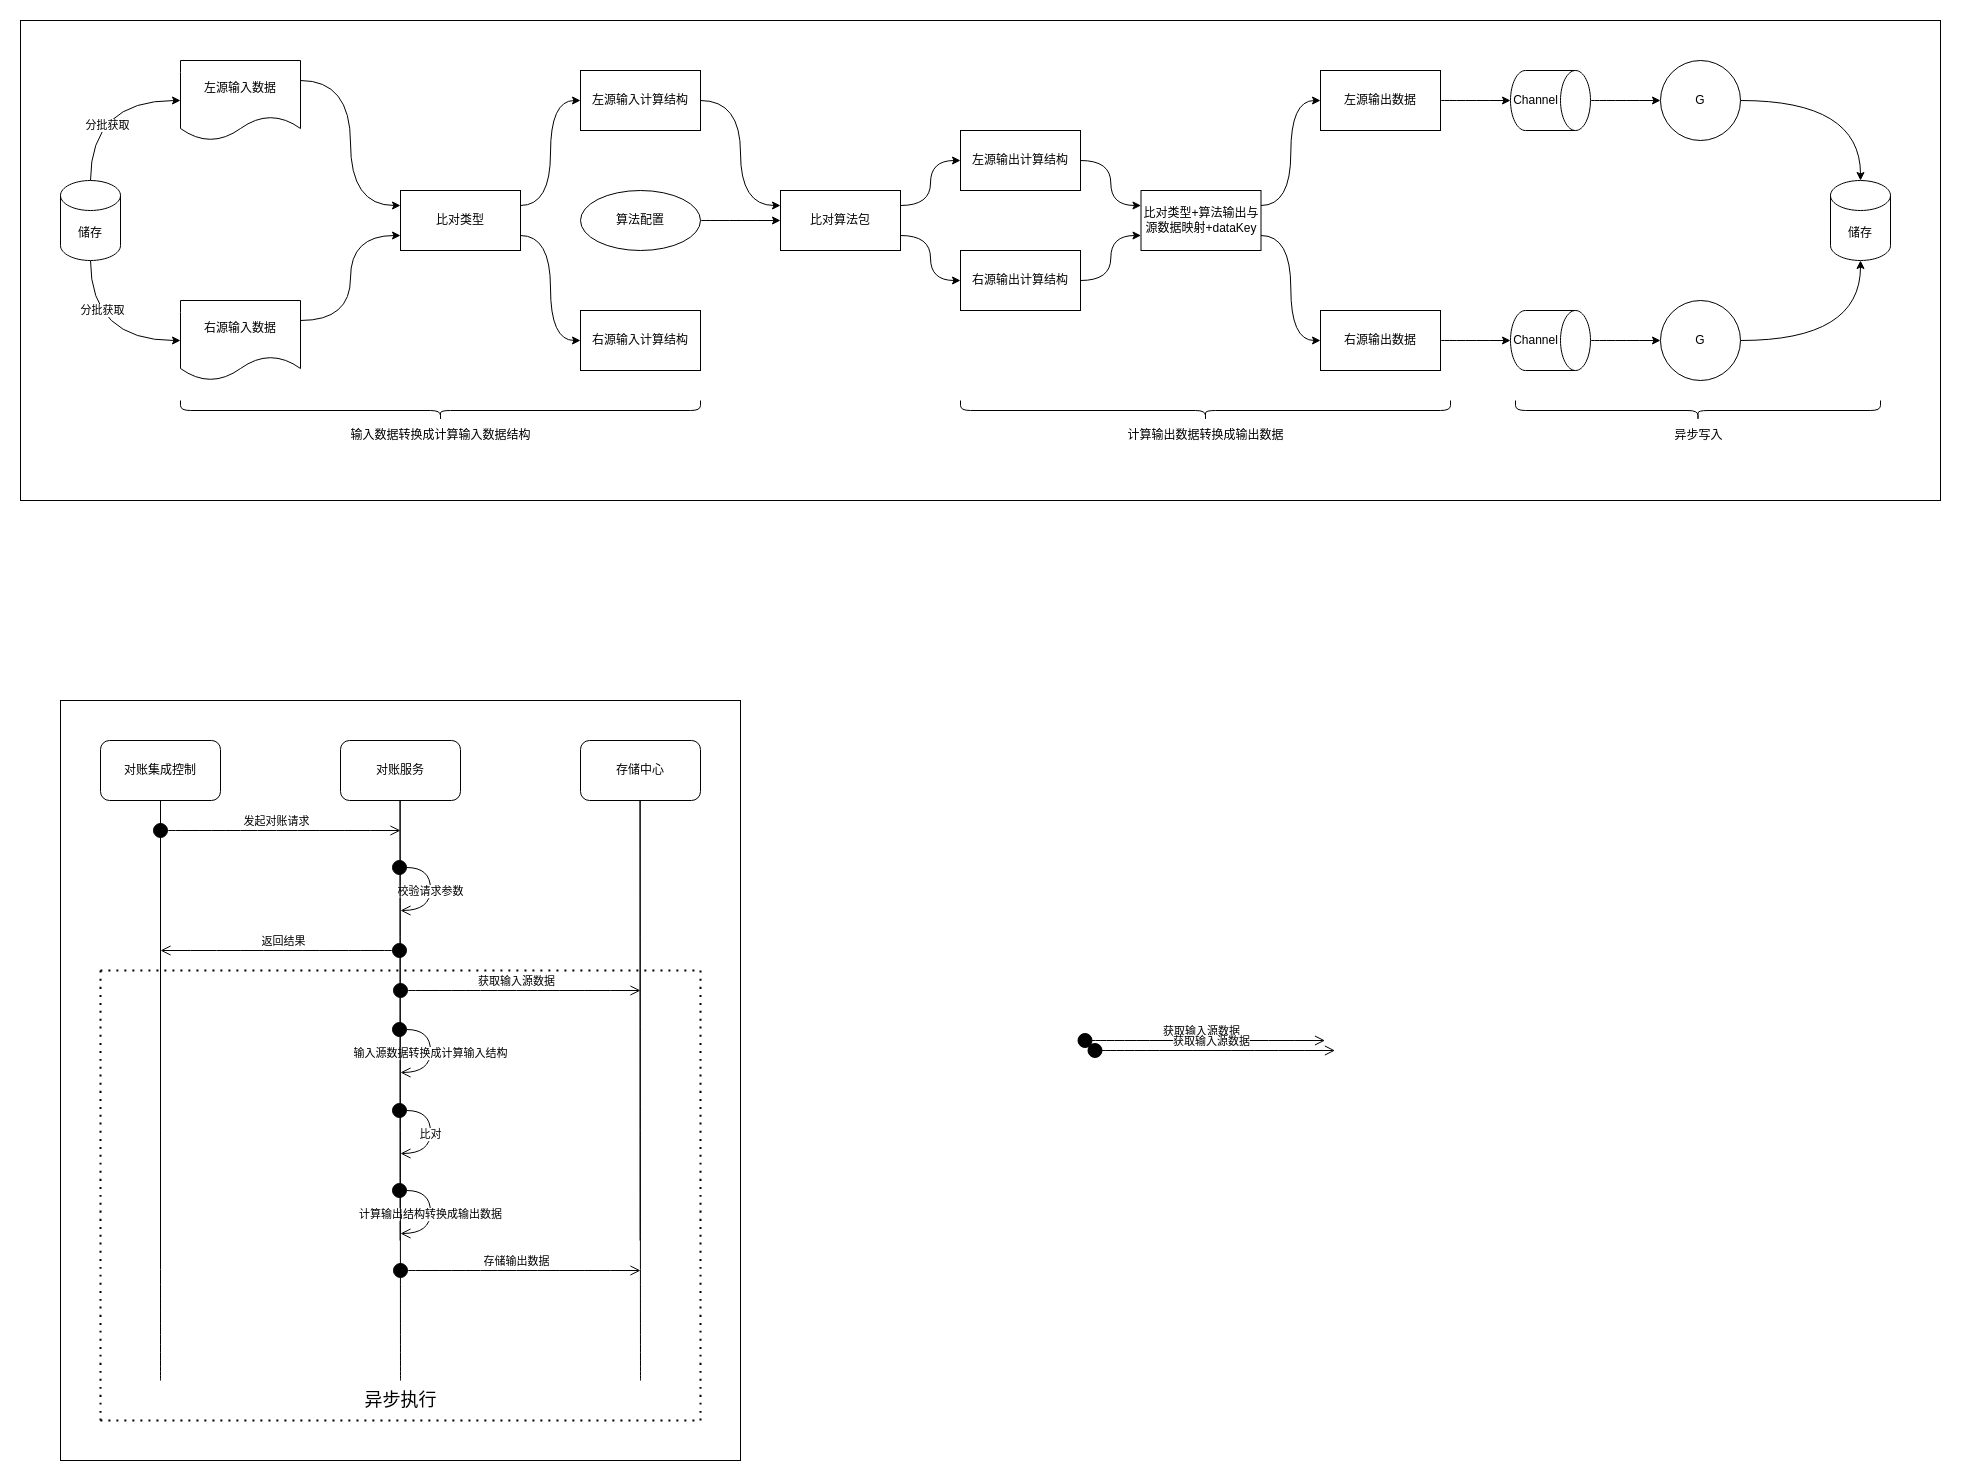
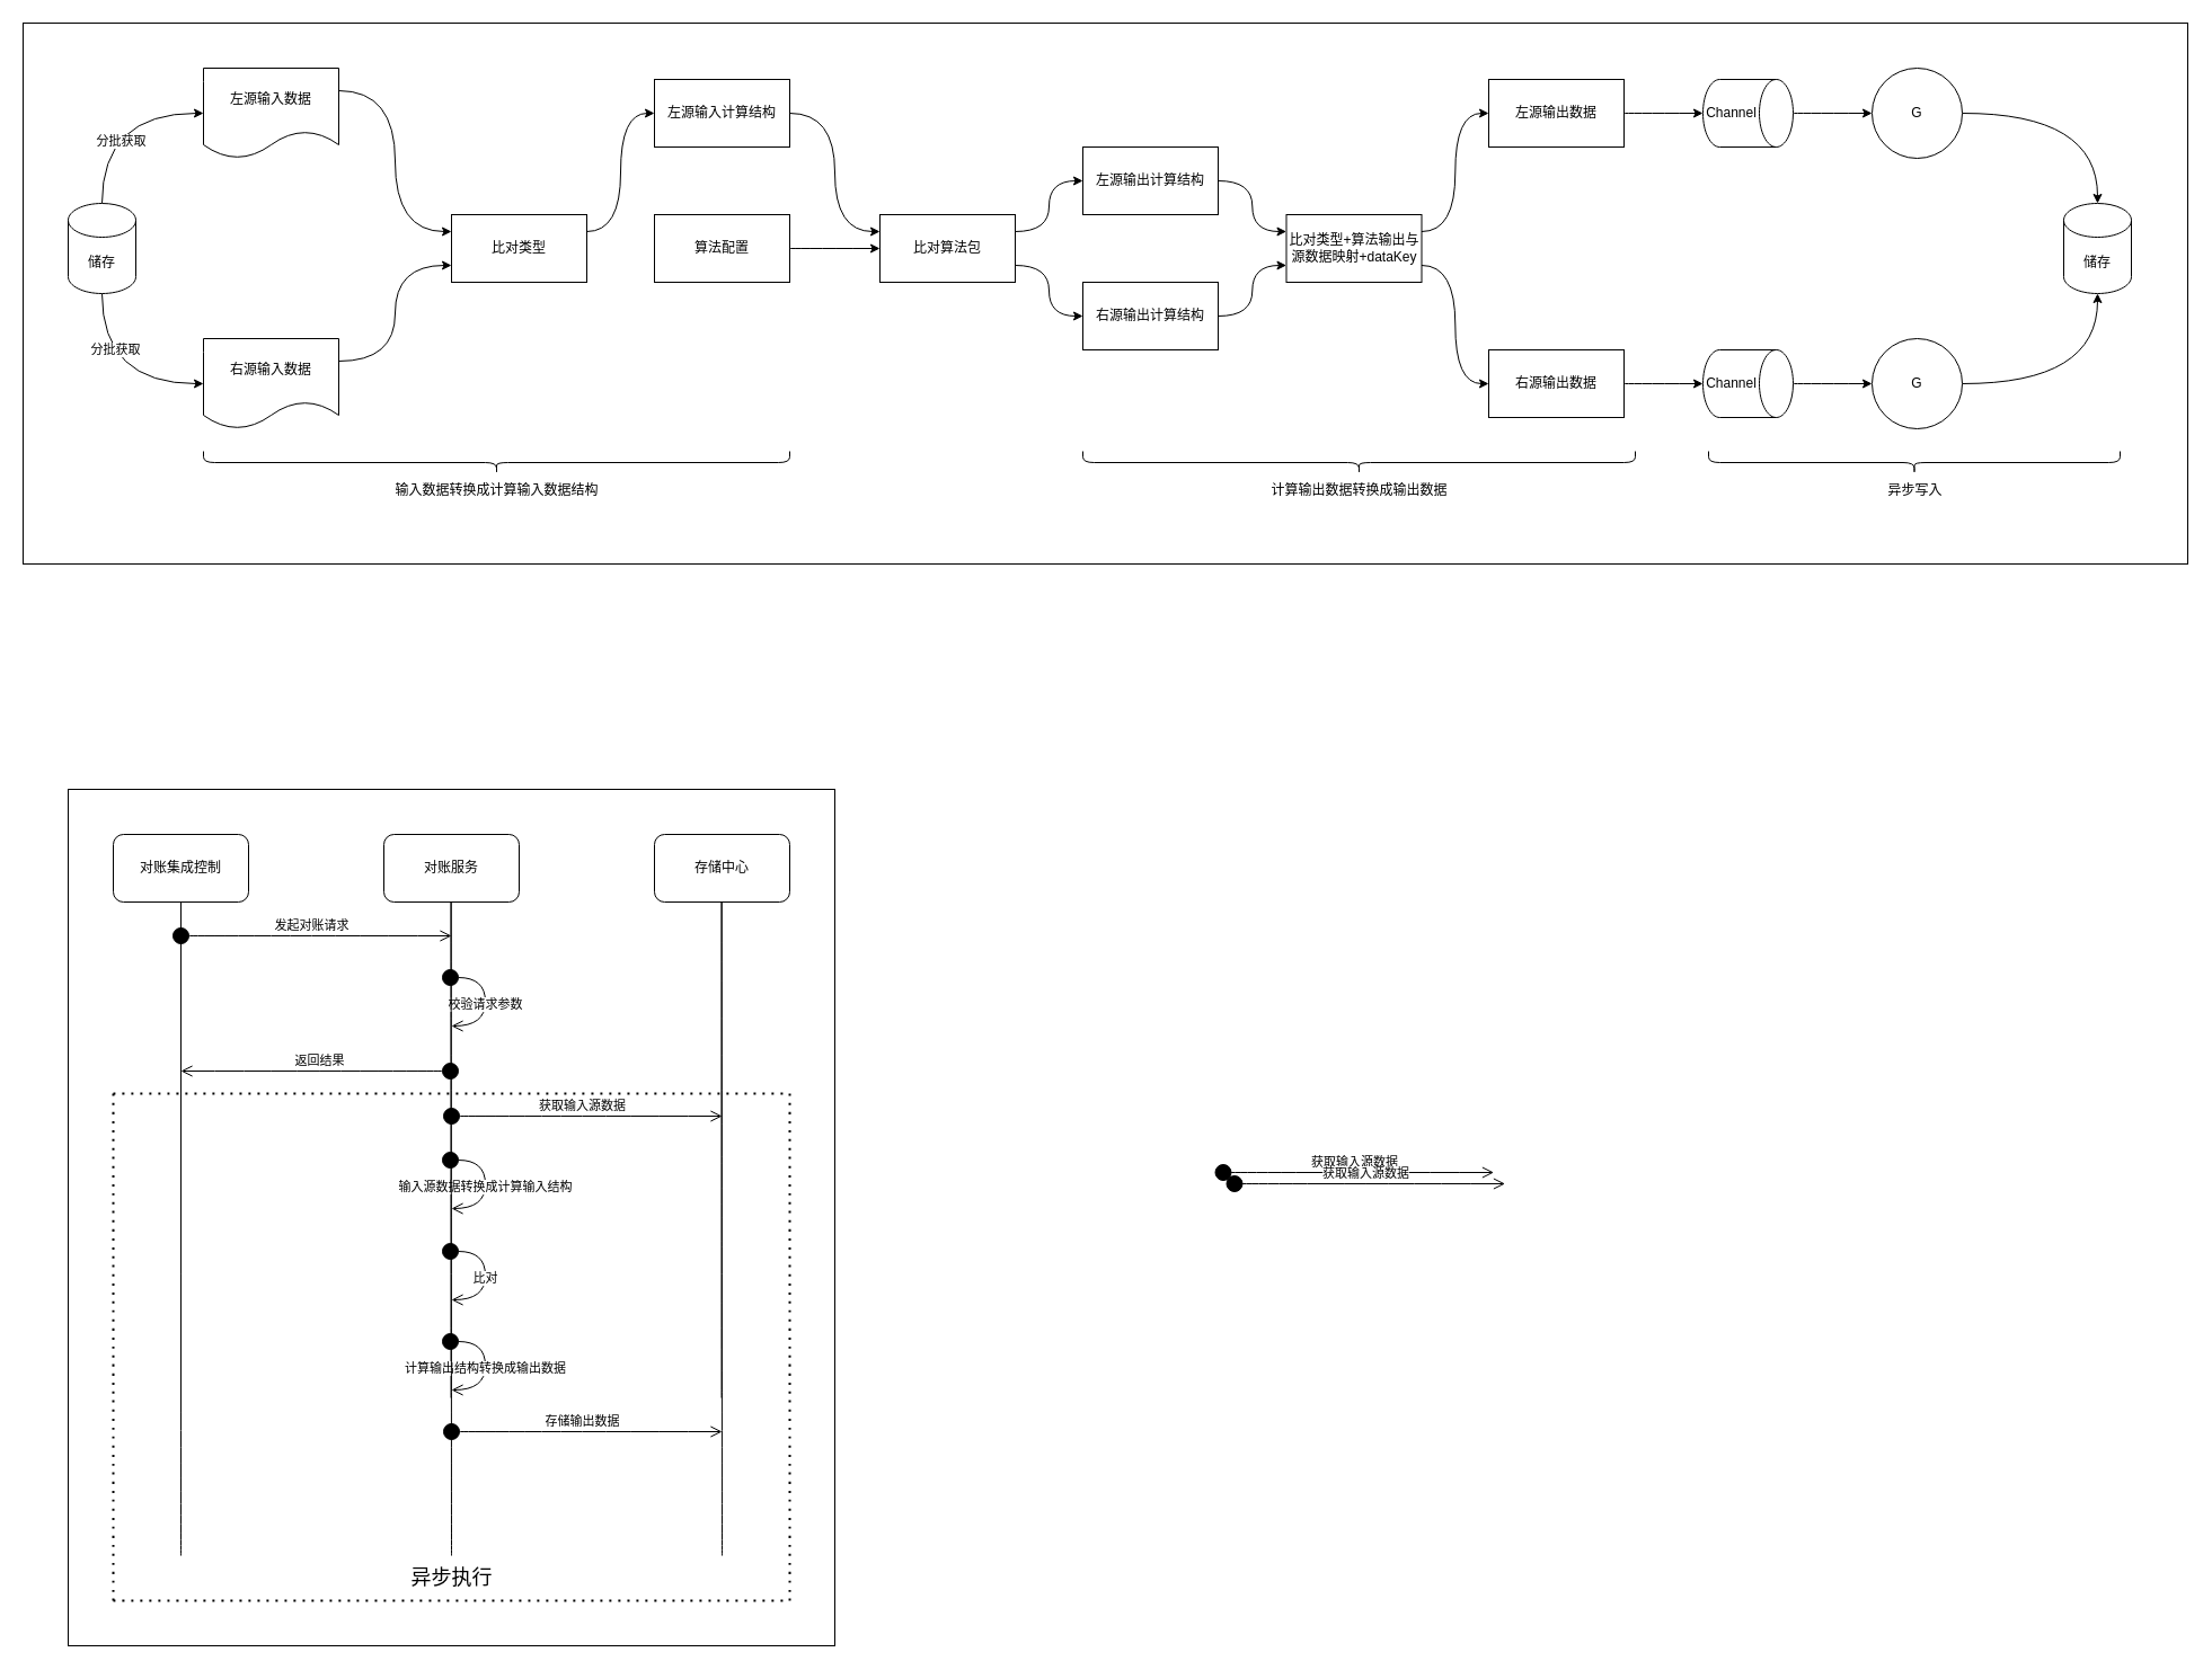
- <mxCell id="19" value="算法配置" style="ellipse;whiteSpace=wrap;html=1;" vertex="1" parent="1"><mxGeometry x="580" y="190" width="120" height="60" as="geometry" /></mxCell>
+ <mxCell id="19" value="算法配置" style="rounded=0;whiteSpace=wrap;html=1;" vertex="1" parent="1"><mxGeometry x="580" y="190" width="120" height="60" as="geometry" /></mxCell>
- <mxCell id="14" style="edgeStyle=orthogonalEdgeStyle;curved=1;rounded=0;orthogonalLoop=1;jettySize=auto;html=1;exitX=1;exitY=0.75;exitDx=0;exitDy=0;entryX=0;entryY=0.5;entryDx=0;entryDy=0;" edge="1" parent="1" source="15" target="20"><mxGeometry relative="1" as="geometry" /></mxCell>
- <mxCell id="20" value="右源输入计算结构" style="rounded=0;whiteSpace=wrap;html=1;" vertex="1" parent="1"><mxGeometry x="580" y="310" width="120" height="60" as="geometry" /></mxCell>
